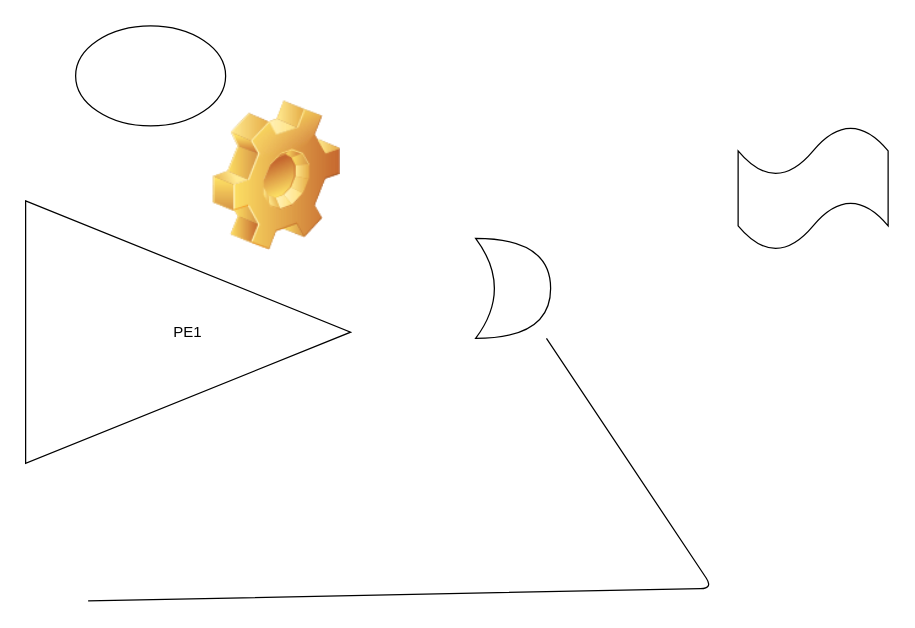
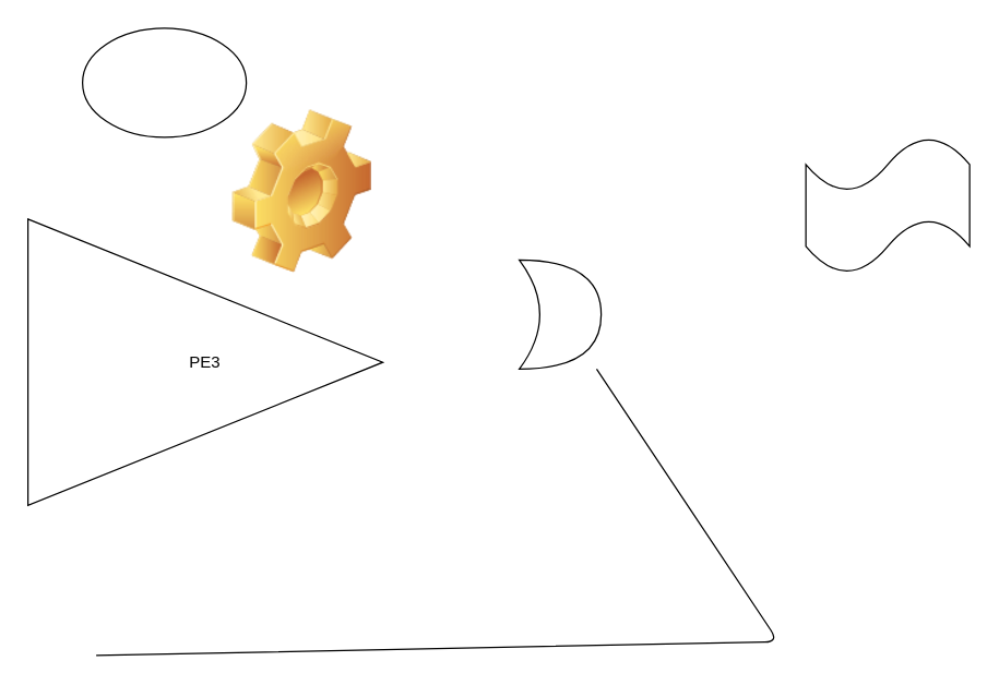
- <mxCell id="6" value="PE1" style="triangle;whiteSpace=wrap;html=1;" vertex="1" parent="1"><mxGeometry x="20" y="160" width="260" height="210" as="geometry" /></mxCell>
+ <mxCell id="6" value="PE3" style="triangle;whiteSpace=wrap;html=1;" vertex="1" parent="1"><mxGeometry x="20" y="160" width="260" height="210" as="geometry" /></mxCell>
